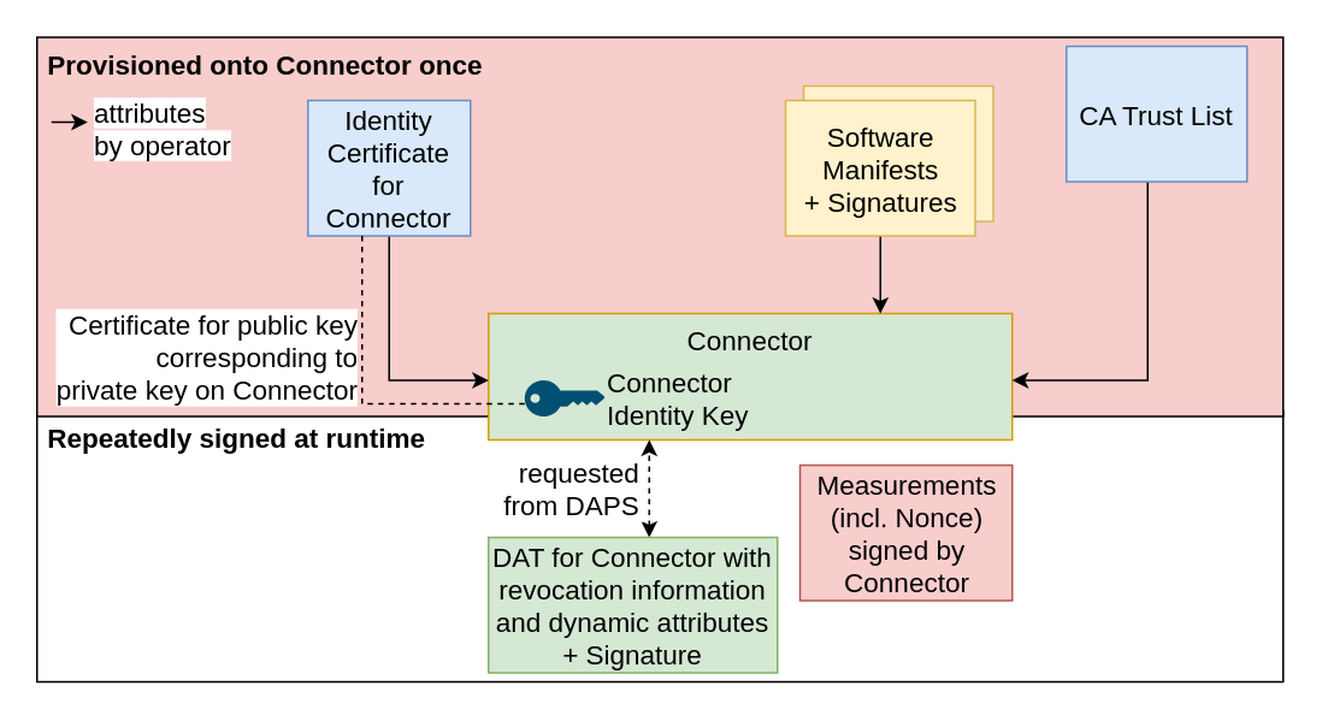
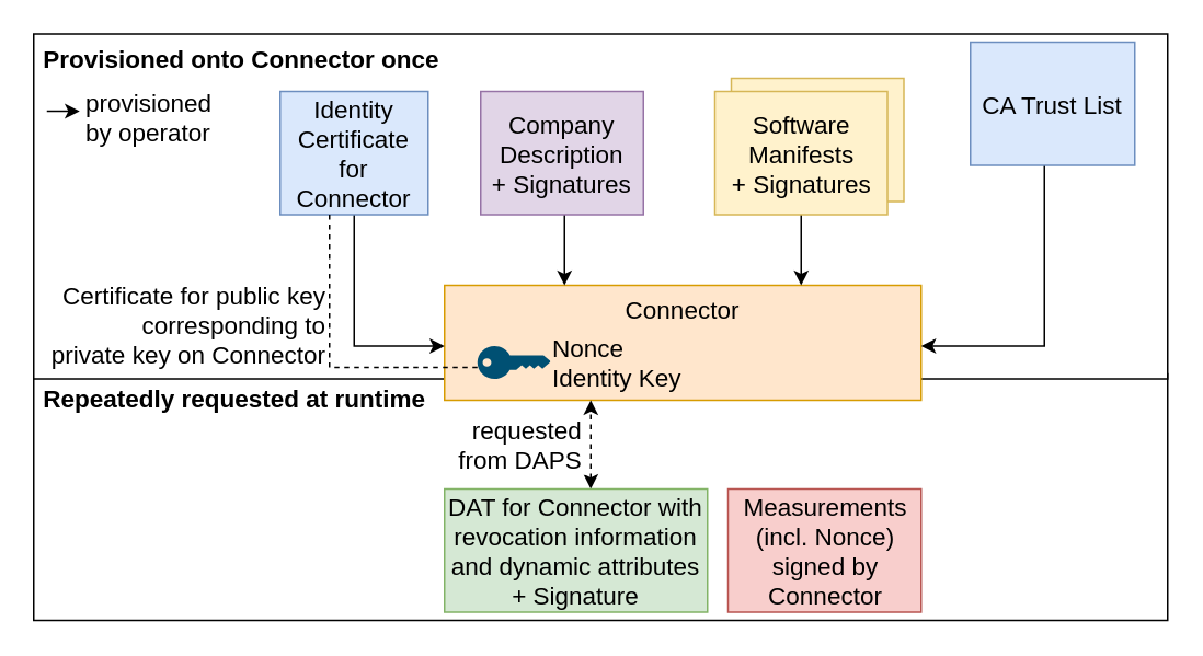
- <mxCell id="3" value="&amp;nbsp;Provisioned onto Connector once" style="rounded=0;whiteSpace=wrap;html=1;labelBackgroundColor=none;fontSize=15;align=left;verticalAlign=top;fontStyle=1;fillColor=#f8cecc;" parent="1" vertex="1"><mxGeometry x="20" y="20" width="690" height="210" as="geometry" /></mxCell>
+ <mxCell id="3" value="&amp;nbsp;Provisioned onto Connector once" style="rounded=0;whiteSpace=wrap;html=1;labelBackgroundColor=none;fontSize=15;align=left;verticalAlign=top;fontStyle=1" parent="1" vertex="1"><mxGeometry x="20" y="20" width="690" height="210" as="geometry" /></mxCell>
- <mxCell id="22" value="&lt;span style=&quot;color: rgb(0, 0, 0); font-family: helvetica; font-size: 15px; font-style: normal; font-weight: 400; letter-spacing: normal; text-align: left; text-indent: 0px; text-transform: none; word-spacing: 0px; background-color: rgb(255, 255, 255); display: inline; float: none;&quot;&gt;attributes&lt;/span&gt;&lt;br style=&quot;color: rgb(0, 0, 0); font-family: helvetica; font-size: 15px; font-style: normal; font-weight: 400; letter-spacing: normal; text-align: left; text-indent: 0px; text-transform: none; word-spacing: 0px;&quot;&gt;&lt;span style=&quot;color: rgb(0, 0, 0); font-family: helvetica; font-size: 15px; font-style: normal; font-weight: 400; letter-spacing: normal; text-align: left; text-indent: 0px; text-transform: none; word-spacing: 0px; background-color: rgb(255, 255, 255); display: inline; float: none;&quot;&gt;by operator&lt;/span&gt;" style="text;whiteSpace=wrap;html=1;fontSize=15;" parent="1" vertex="1"><mxGeometry x="50" y="47" width="80" height="38" as="geometry" /></mxCell>
+ <mxCell id="22" value="&lt;span style=&quot;color: rgb(0, 0, 0); font-family: helvetica; font-size: 15px; font-style: normal; font-weight: 400; letter-spacing: normal; text-align: left; text-indent: 0px; text-transform: none; word-spacing: 0px; background-color: rgb(255, 255, 255); display: inline; float: none;&quot;&gt;provisioned&lt;/span&gt;&lt;br style=&quot;color: rgb(0, 0, 0); font-family: helvetica; font-size: 15px; font-style: normal; font-weight: 400; letter-spacing: normal; text-align: left; text-indent: 0px; text-transform: none; word-spacing: 0px;&quot;&gt;&lt;span style=&quot;color: rgb(0, 0, 0); font-family: helvetica; font-size: 15px; font-style: normal; font-weight: 400; letter-spacing: normal; text-align: left; text-indent: 0px; text-transform: none; word-spacing: 0px; background-color: rgb(255, 255, 255); display: inline; float: none;&quot;&gt;by operator&lt;/span&gt;" style="text;whiteSpace=wrap;html=1;fontSize=15;" parent="1" vertex="1"><mxGeometry x="50" y="47" width="80" height="38" as="geometry" /></mxCell>
+ <mxCell id="9" value="&lt;div style=&quot;font-size: 15px;&quot;&gt;Company Description&lt;/div&gt;&lt;div style=&quot;font-size: 15px;&quot;&gt;+ Signatures&lt;/div&gt;" style="rounded=0;whiteSpace=wrap;html=1;fontSize=15;fillColor=#e1d5e7;strokeColor=#9673a6;" parent="1" vertex="1"><mxGeometry x="292" y="55" width="99" height="75" as="geometry" /></mxCell>
+ <mxCell id="8" value="" style="edgeStyle=orthogonalEdgeStyle;rounded=0;orthogonalLoop=1;jettySize=auto;html=1;align=left;spacingLeft=2;fontSize=15;" parent="1" source="9" target="5" edge="1"><mxGeometry relative="1" as="geometry"><Array as="points"><mxPoint x="343" y="160" /><mxPoint x="343" y="160" /></Array></mxGeometry></mxCell>
- <mxCell id="5" value="Connector" style="rounded=0;whiteSpace=wrap;html=1;fillColor=#d5e8d4;strokeColor=#d79b00;fontSize=15;verticalAlign=top;" parent="1" vertex="1"><mxGeometry x="270" y="173" width="290" height="70" as="geometry" /></mxCell>
+ <mxCell id="5" value="Connector" style="rounded=0;whiteSpace=wrap;html=1;fillColor=#ffe6cc;strokeColor=#d79b00;fontSize=15;verticalAlign=top;" parent="1" vertex="1"><mxGeometry x="270" y="173" width="290" height="70" as="geometry" /></mxCell>
- <mxCell id="17" value="&lt;span style=&quot;color: rgb(0, 0, 0); font-family: helvetica; font-size: 15px; font-style: normal; font-weight: 400; letter-spacing: normal; text-align: center; text-indent: 0px; text-transform: none; word-spacing: 0px; display: inline; float: none;&quot;&gt;Connector Identity Key&lt;/span&gt;" style="text;whiteSpace=wrap;html=1;labelBackgroundColor=none;fontSize=15;verticalAlign=middle;" parent="1" vertex="1"><mxGeometry x="334.44" y="200" width="95.56" height="40" as="geometry" /></mxCell>
+ <mxCell id="17" value="&lt;span style=&quot;color: rgb(0, 0, 0); font-family: helvetica; font-size: 15px; font-style: normal; font-weight: 400; letter-spacing: normal; text-align: center; text-indent: 0px; text-transform: none; word-spacing: 0px; display: inline; float: none;&quot;&gt;Nonce Identity Key&lt;/span&gt;" style="text;whiteSpace=wrap;html=1;labelBackgroundColor=none;fontSize=15;verticalAlign=middle;" parent="1" vertex="1"><mxGeometry x="334.44" y="200" width="95.56" height="40" as="geometry" /></mxCell>
- <mxCell id="2" value="&amp;nbsp;Repeatedly signed at runtime" style="rounded=0;whiteSpace=wrap;html=1;labelBackgroundColor=none;fontSize=15;align=left;verticalAlign=top;fontStyle=1" parent="1" vertex="1"><mxGeometry x="20" y="227" width="690" height="150" as="geometry" /></mxCell>
+ <mxCell id="2" value="&amp;nbsp;Repeatedly requested at runtime" style="rounded=0;whiteSpace=wrap;html=1;labelBackgroundColor=none;fontSize=15;align=left;verticalAlign=top;fontStyle=1" parent="1" vertex="1"><mxGeometry x="20" y="227" width="690" height="150" as="geometry" /></mxCell>
- <mxCell id="20" value="&lt;span style=&quot;font-size: 15px; text-align: left;&quot;&gt;Measurements&lt;/span&gt;&lt;br style=&quot;font-size: 15px; text-align: left;&quot;&gt;&lt;span style=&quot;font-size: 15px; text-align: left;&quot;&gt;(incl. Nonce)&lt;br style=&quot;font-size: 15px;&quot;&gt;signed by Connector&lt;br style=&quot;font-size: 15px;&quot;&gt;&lt;/span&gt;&lt;div style=&quot;font-size: 15px;&quot;&gt;&lt;/div&gt;" style="rounded=0;whiteSpace=wrap;html=1;fontSize=15;fillColor=#f8cecc;strokeColor=#b85450;labelBackgroundColor=none;" parent="1" vertex="1"><mxGeometry x="442.5" y="257" width="117.5" height="75" as="geometry" /></mxCell>
+ <mxCell id="20" value="&lt;span style=&quot;font-size: 15px; text-align: left;&quot;&gt;Measurements&lt;/span&gt;&lt;br style=&quot;font-size: 15px; text-align: left;&quot;&gt;&lt;span style=&quot;font-size: 15px; text-align: left;&quot;&gt;(incl. Nonce)&lt;br style=&quot;font-size: 15px;&quot;&gt;signed by Connector&lt;br style=&quot;font-size: 15px;&quot;&gt;&lt;/span&gt;&lt;div style=&quot;font-size: 15px;&quot;&gt;&lt;/div&gt;" style="rounded=0;whiteSpace=wrap;html=1;fontSize=15;fillColor=#f8cecc;strokeColor=#b85450;labelBackgroundColor=none;" parent="1" vertex="1"><mxGeometry x="442.5" y="297" width="117.5" height="75" as="geometry" /></mxCell>
